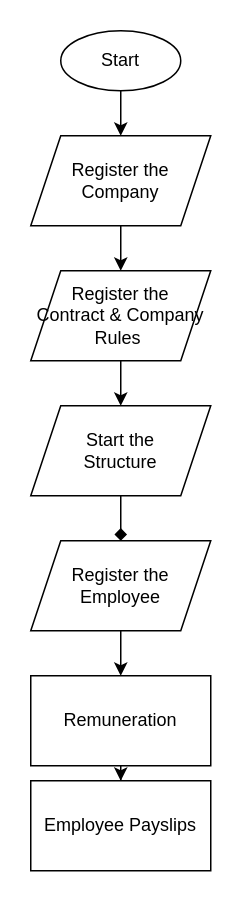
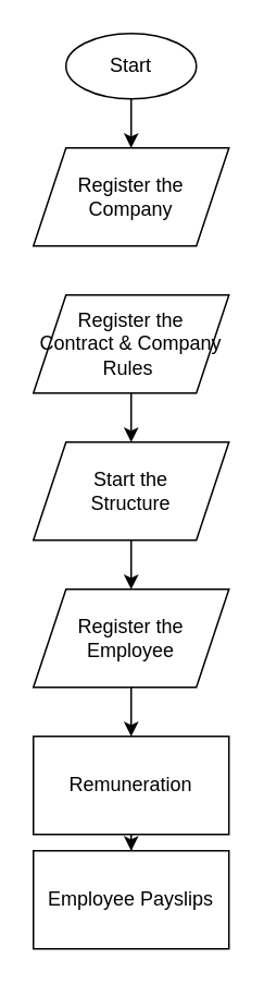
- <mxCell id="4" value="" style="edgeStyle=orthogonalEdgeStyle;rounded=0;orthogonalLoop=1;jettySize=auto;html=1;" edge="1" parent="1" source="5" target="7"><mxGeometry relative="1" as="geometry" /></mxCell>
- <mxCell id="8" value="" style="edgeStyle=orthogonalEdgeStyle;rounded=0;orthogonalLoop=1;jettySize=auto;html=1;endArrow=diamond;" edge="1" parent="1" source="9" target="11"><mxGeometry relative="1" as="geometry" /></mxCell>
+ <mxCell id="8" value="" style="edgeStyle=orthogonalEdgeStyle;rounded=0;orthogonalLoop=1;jettySize=auto;html=1;" edge="1" parent="1" source="9" target="11"><mxGeometry relative="1" as="geometry" /></mxCell>
